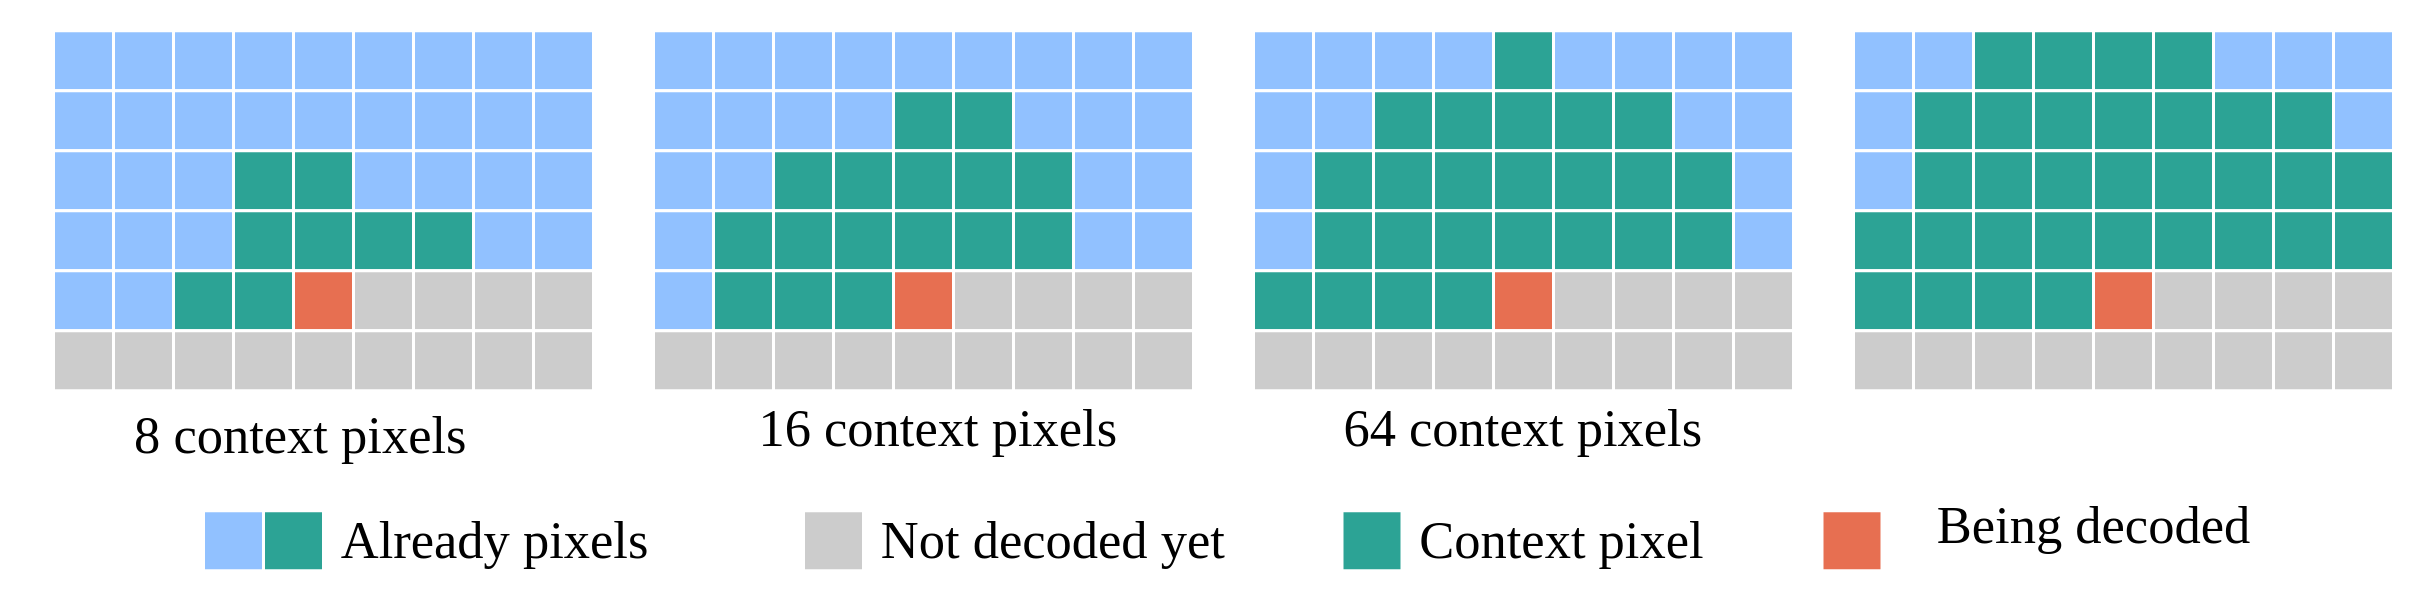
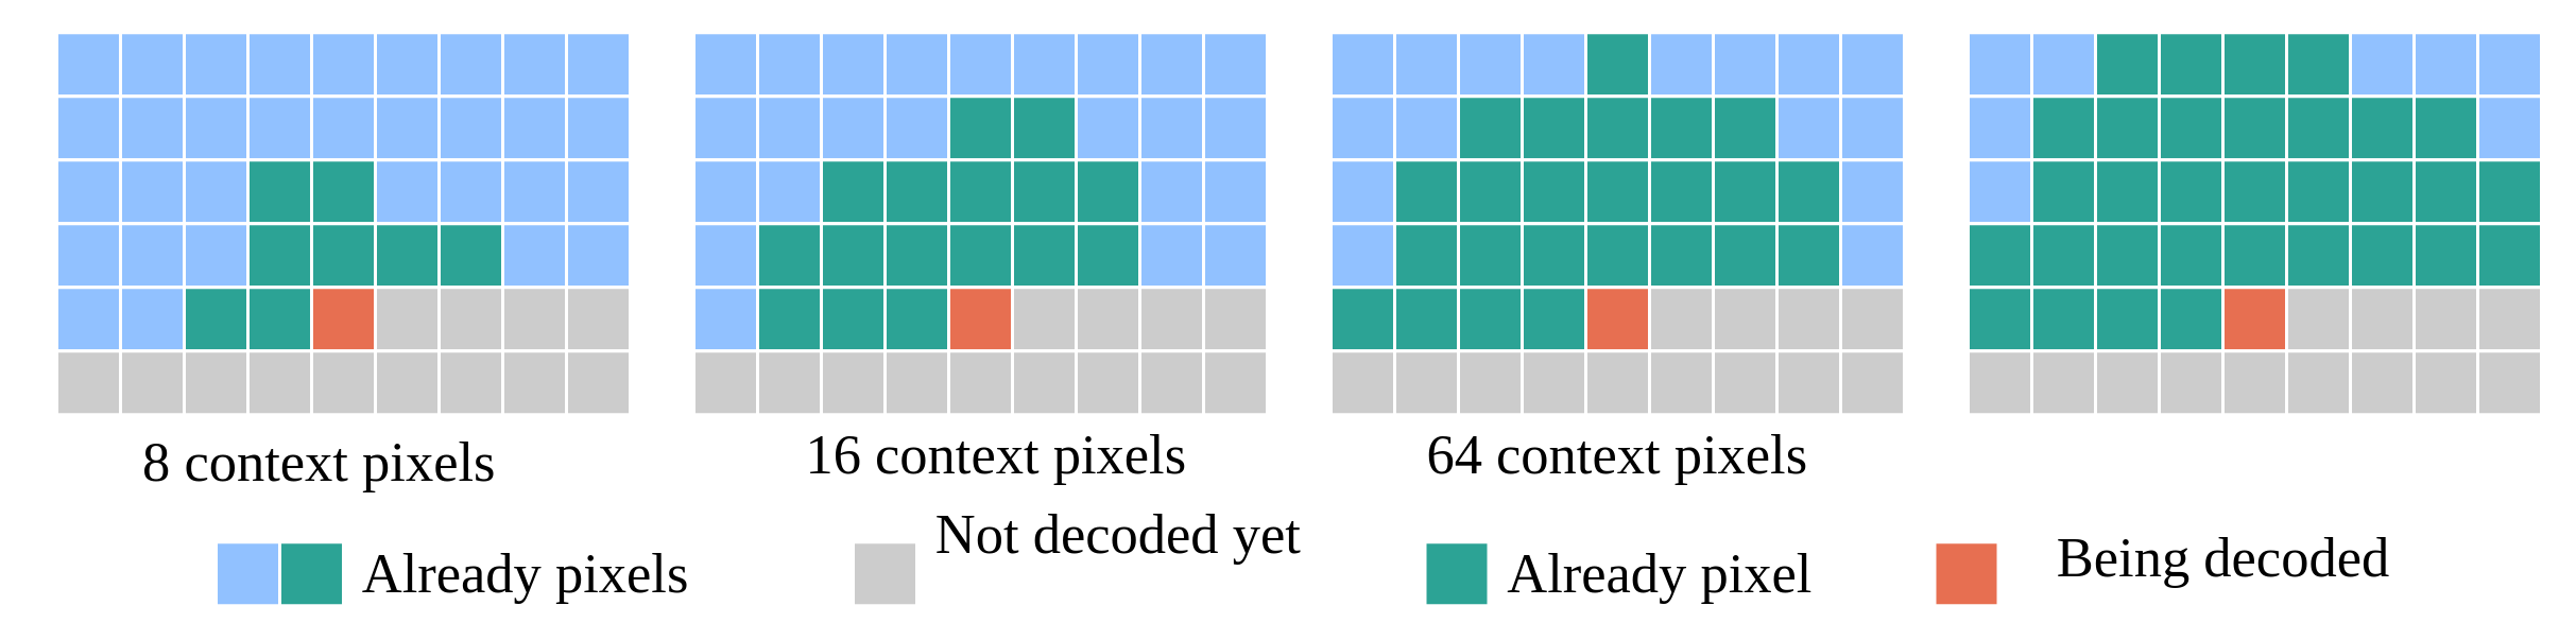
- <mxCell id="227" value="Not decoded yet" style="text;html=1;strokeColor=none;fillColor=none;align=left;verticalAlign=middle;whiteSpace=wrap;rounded=0;fontSize=35;fontFamily=Raleway;fontSource=https%3A%2F%2Ffonts.googleapis.com%2Fcss%3Ffamily%3DRaleway;" vertex="1" parent="1"><mxGeometry x="585" y="345" width="300" height="30" as="geometry" /></mxCell>
+ <mxCell id="227" value="Not decoded yet" style="text;html=1;strokeColor=none;fillColor=none;align=left;verticalAlign=middle;whiteSpace=wrap;rounded=0;fontSize=35;fontFamily=Raleway;fontSource=https%3A%2F%2Ffonts.googleapis.com%2Fcss%3Ffamily%3DRaleway;" vertex="1" parent="1"><mxGeometry x="585" y="320" width="300" height="30" as="geometry" /></mxCell>
- <mxCell id="223" value="Context pixel" style="text;html=1;strokeColor=none;fillColor=none;align=left;verticalAlign=middle;whiteSpace=wrap;rounded=0;fontSize=35;fontFamily=Raleway;fontSource=https%3A%2F%2Ffonts.googleapis.com%2Fcss%3Ffamily%3DRaleway;" vertex="1" parent="1"><mxGeometry x="944" y="345" width="300" height="30" as="geometry" /></mxCell>
+ <mxCell id="223" value="Already pixel" style="text;html=1;strokeColor=none;fillColor=none;align=left;verticalAlign=middle;whiteSpace=wrap;rounded=0;fontSize=35;fontFamily=Raleway;fontSource=https%3A%2F%2Ffonts.googleapis.com%2Fcss%3Ffamily%3DRaleway;" vertex="1" parent="1"><mxGeometry x="944" y="345" width="300" height="30" as="geometry" /></mxCell>
